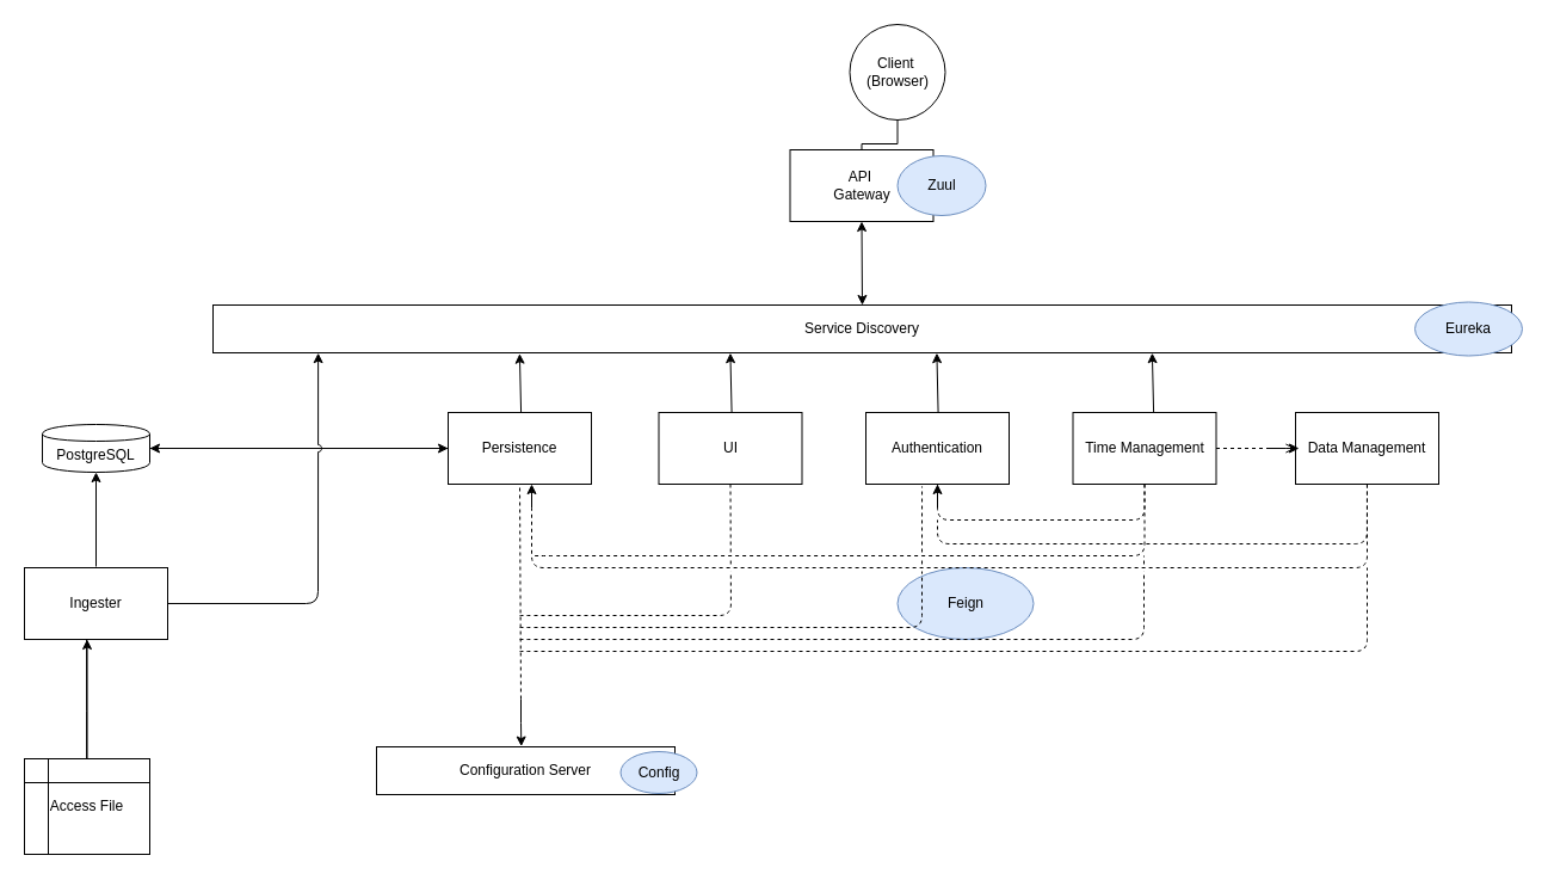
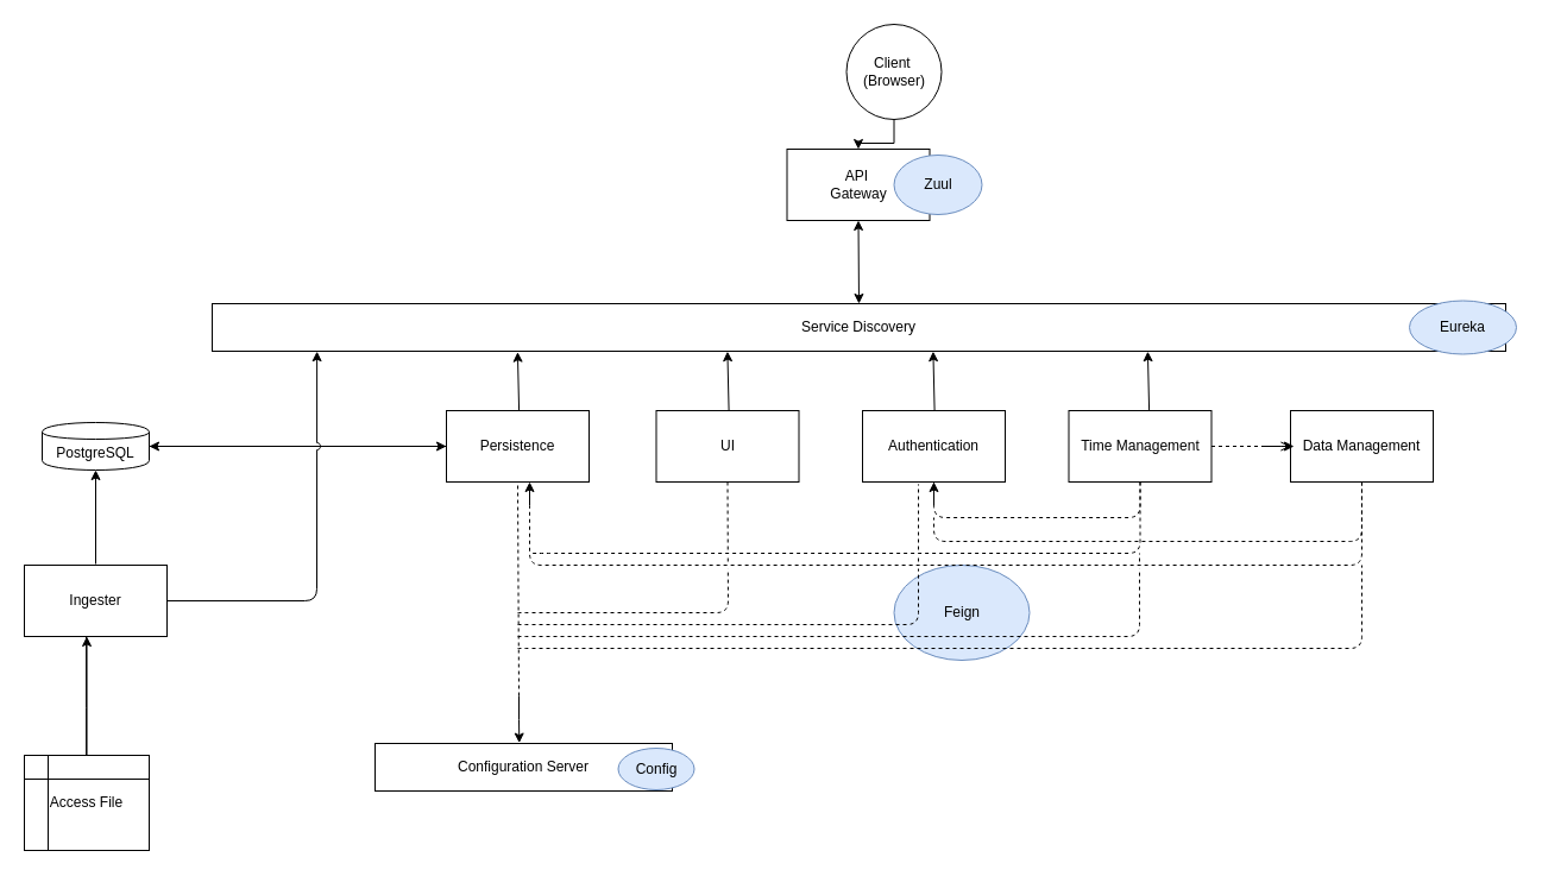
- <mxCell id="2" style="edgeStyle=orthogonalEdgeStyle;rounded=0;orthogonalLoop=1;jettySize=auto;html=1;exitX=0.5;exitY=1;exitDx=0;exitDy=0;endArrow=none;" edge="1" parent="1" source="3" target="4"><mxGeometry relative="1" as="geometry" /></mxCell>
+ <mxCell id="2" style="edgeStyle=orthogonalEdgeStyle;rounded=0;orthogonalLoop=1;jettySize=auto;html=1;exitX=0.5;exitY=1;exitDx=0;exitDy=0;" edge="1" parent="1" source="3" target="4"><mxGeometry relative="1" as="geometry" /></mxCell>
- <mxCell id="29" value="Feign" style="ellipse;whiteSpace=wrap;html=1;fillColor=#dae8fc;strokeColor=#6c8ebf;" vertex="1" parent="1"><mxGeometry x="751.5" y="475" width="114" height="60" as="geometry" /></mxCell>
+ <mxCell id="29" value="Feign" style="ellipse;whiteSpace=wrap;html=1;fillColor=#dae8fc;strokeColor=#6c8ebf;" vertex="1" parent="1"><mxGeometry x="751.5" y="475" width="114" height="80" as="geometry" /></mxCell>
